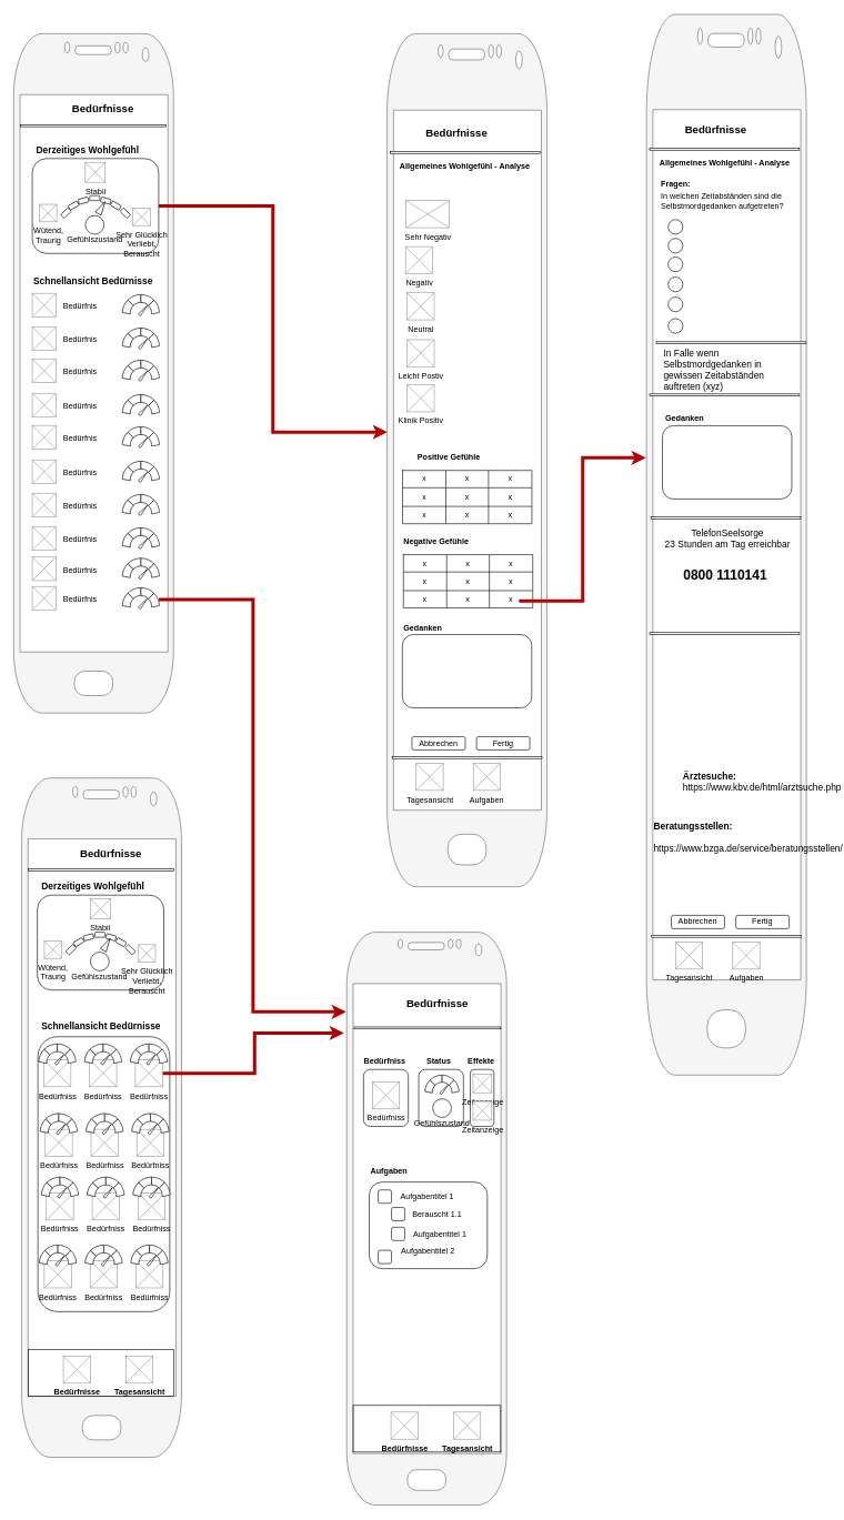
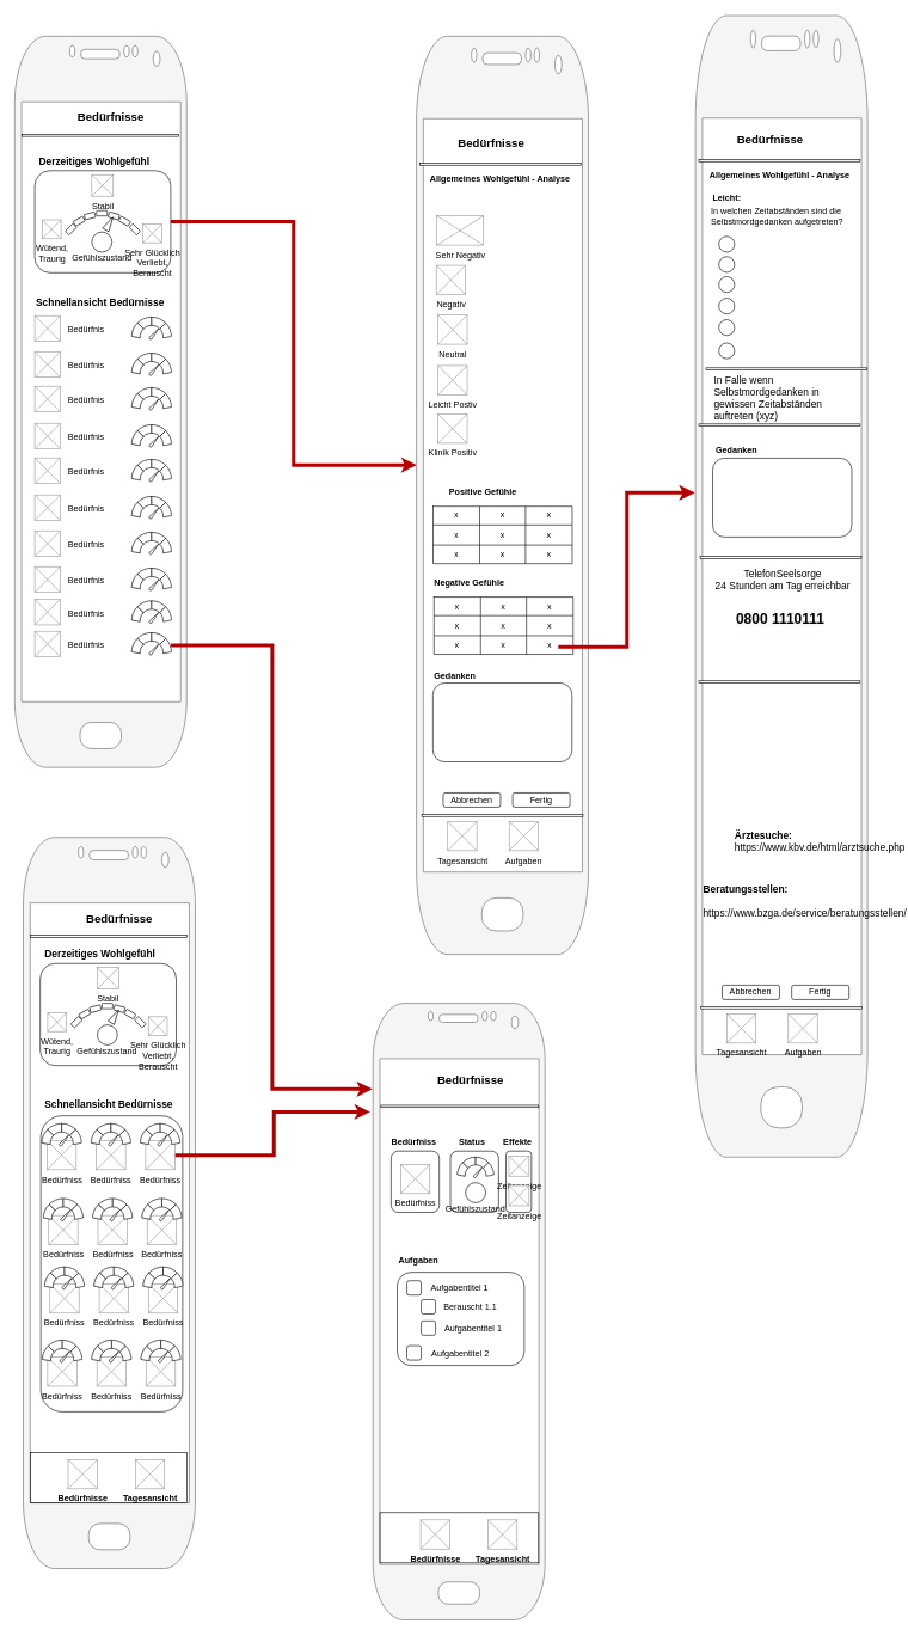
- <mxCell id="194" value="&lt;span&gt;Fragen:&lt;br&gt;&lt;/span&gt;" style="text;html=1;strokeColor=none;fillColor=none;align=center;verticalAlign=middle;whiteSpace=wrap;rounded=0;fontStyle=1" vertex="1" parent="1"><mxGeometry x="987.6" y="264.84" width="51.94" height="20" as="geometry" /></mxCell>
+ <mxCell id="194" value="&lt;span&gt;Leicht:&lt;br&gt;&lt;/span&gt;" style="text;html=1;strokeColor=none;fillColor=none;align=center;verticalAlign=middle;whiteSpace=wrap;rounded=0;fontStyle=1" vertex="1" parent="1"><mxGeometry x="987.6" y="264.84" width="51.94" height="20" as="geometry" /></mxCell>
- <mxCell id="196" value="TelefonSeelsorge&lt;br&gt;23 Stunden am Tag erreichbar" style="text;html=1;strokeColor=none;fillColor=none;align=center;verticalAlign=middle;whiteSpace=wrap;rounded=0;fontSize=14;" vertex="1" parent="1"><mxGeometry x="992.17" y="785.81" width="199.65" height="44.67" as="geometry" /></mxCell>
+ <mxCell id="196" value="TelefonSeelsorge&lt;br&gt;24 Stunden am Tag erreichbar" style="text;html=1;strokeColor=none;fillColor=none;align=center;verticalAlign=middle;whiteSpace=wrap;rounded=0;fontSize=14;" vertex="1" parent="1"><mxGeometry x="992.17" y="785.81" width="199.65" height="44.67" as="geometry" /></mxCell>
- <mxCell id="197" value="&#10;&#10;&lt;span style=&quot;color: rgb(0, 0, 0); font-family: helvetica; font-size: 20px; font-style: normal; letter-spacing: normal; text-align: left; text-indent: 0px; text-transform: none; word-spacing: 0px; background-color: rgb(248, 249, 250); display: inline; float: none;&quot;&gt;0800 1110141&lt;/span&gt;&#10;&#10;" style="text;html=1;strokeColor=none;fillColor=none;align=center;verticalAlign=middle;whiteSpace=wrap;rounded=0;fontSize=20;fontStyle=1" vertex="1" parent="1"><mxGeometry x="1021.35" y="851.7" width="135.27" height="20" as="geometry" /></mxCell>
+ <mxCell id="197" value="&#10;&#10;&lt;span style=&quot;color: rgb(0, 0, 0); font-family: helvetica; font-size: 20px; font-style: normal; letter-spacing: normal; text-align: left; text-indent: 0px; text-transform: none; word-spacing: 0px; background-color: rgb(248, 249, 250); display: inline; float: none;&quot;&gt;0800 1110111&lt;/span&gt;&#10;&#10;" style="text;html=1;strokeColor=none;fillColor=none;align=center;verticalAlign=middle;whiteSpace=wrap;rounded=0;fontSize=20;fontStyle=1" vertex="1" parent="1"><mxGeometry x="1021.35" y="851.7" width="135.27" height="20" as="geometry" /></mxCell>
- <mxCell id="77" value="&lt;span&gt;Aufgabentitel 2&lt;/span&gt;" style="text;html=1;strokeColor=none;fillColor=none;align=left;verticalAlign=middle;whiteSpace=wrap;rounded=0;" parent="1" vertex="1"><mxGeometry x="599.52" y="1868.09" width="123.27" height="20" as="geometry" /></mxCell>
+ <mxCell id="77" value="&lt;span&gt;Aufgabentitel 2&lt;/span&gt;" style="text;html=1;strokeColor=none;fillColor=none;align=left;verticalAlign=middle;whiteSpace=wrap;rounded=0;" parent="1" vertex="1"><mxGeometry x="599.52" y="1878.09" width="123.27" height="20" as="geometry" /></mxCell>
